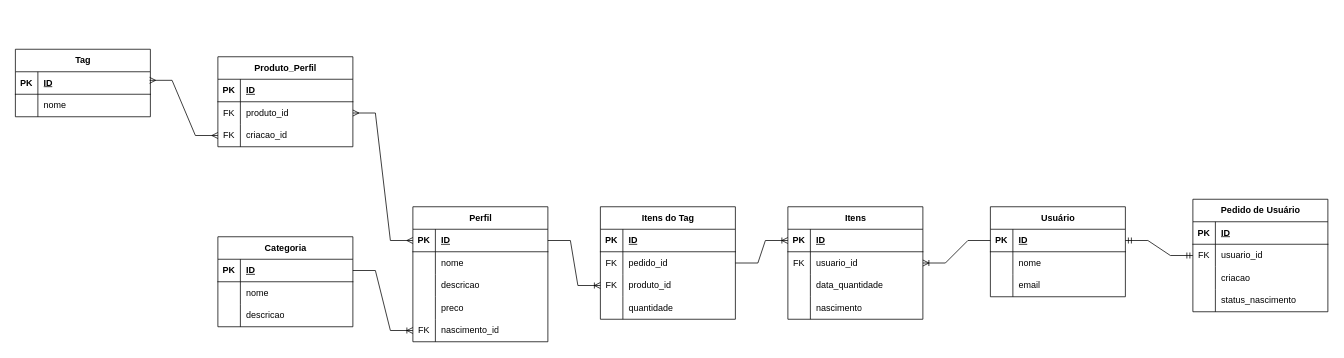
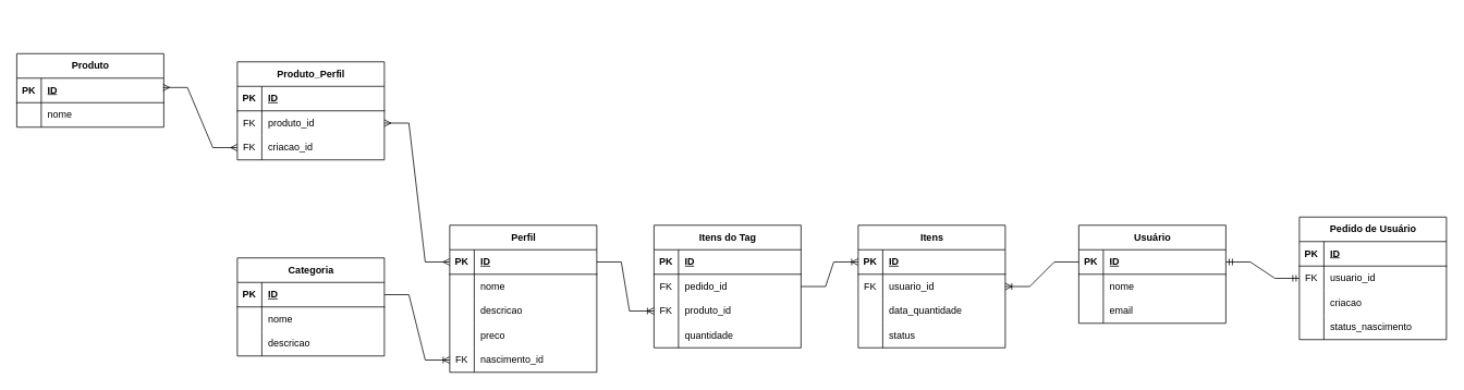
- <mxCell id="82" value="Tag" style="shape=table;startSize=30;container=1;collapsible=1;childLayout=tableLayout;fixedRows=1;rowLines=0;fontStyle=1;align=center;resizeLast=1;html=1;" vertex="1" parent="1"><mxGeometry x="20" y="65" width="180" height="90" as="geometry" /></mxCell>
+ <mxCell id="82" value="Produto" style="shape=table;startSize=30;container=1;collapsible=1;childLayout=tableLayout;fixedRows=1;rowLines=0;fontStyle=1;align=center;resizeLast=1;html=1;" vertex="1" parent="1"><mxGeometry x="20" y="65" width="180" height="90" as="geometry" /></mxCell>
- <mxCell id="65" value="nascimento" style="shape=partialRectangle;connectable=0;fillColor=none;top=0;left=0;bottom=0;right=0;align=left;spacingLeft=6;overflow=hidden;whiteSpace=wrap;html=1;" vertex="1" parent="63"><mxGeometry x="30" width="150" height="30" as="geometry"><mxRectangle width="150" height="30" as="alternateBounds" /></mxGeometry></mxCell>
+ <mxCell id="65" value="status" style="shape=partialRectangle;connectable=0;fillColor=none;top=0;left=0;bottom=0;right=0;align=left;spacingLeft=6;overflow=hidden;whiteSpace=wrap;html=1;" vertex="1" parent="63"><mxGeometry x="30" width="150" height="30" as="geometry"><mxRectangle width="150" height="30" as="alternateBounds" /></mxGeometry></mxCell>
